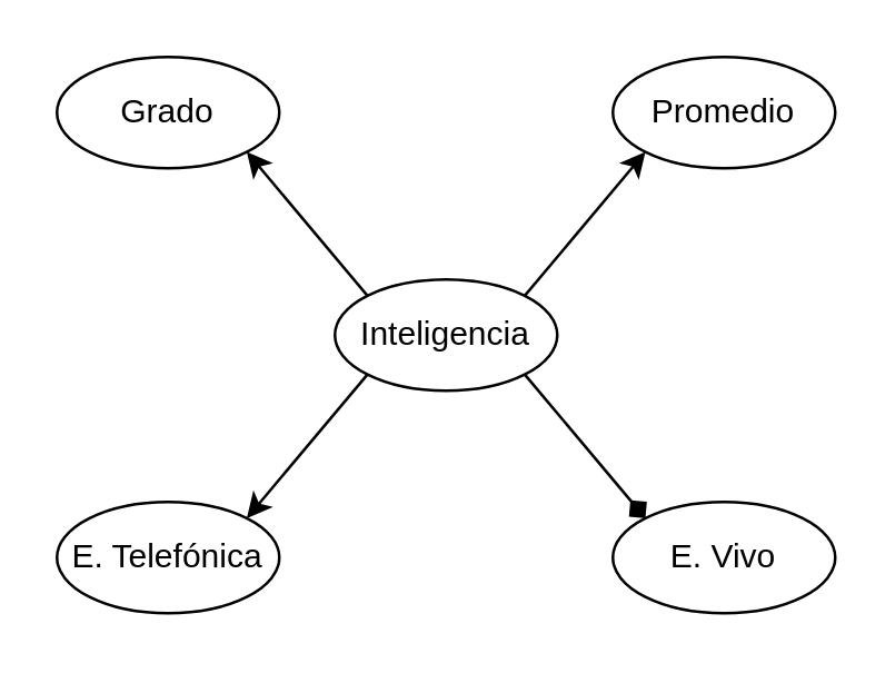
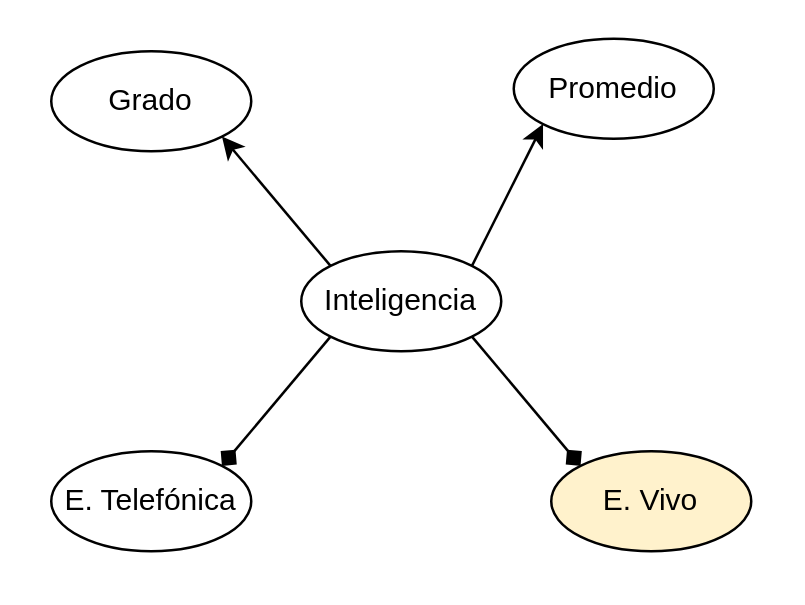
- <mxCell id="3" value="Promedio" style="ellipse;whiteSpace=wrap;html=1;" vertex="1" parent="1"><mxGeometry x="220" y="20" width="80" height="40" as="geometry" /></mxCell>
+ <mxCell id="3" value="Promedio" style="ellipse;whiteSpace=wrap;html=1;" vertex="1" parent="1"><mxGeometry x="205" y="15" width="80" height="40" as="geometry" /></mxCell>
- <mxCell id="10" value="" style="endArrow=classic;html=1;exitX=0;exitY=1;exitDx=0;exitDy=0;entryX=1;entryY=0;entryDx=0;entryDy=0;" edge="1" parent="1" source="6" target="4"><mxGeometry width="50" height="50" relative="1" as="geometry"><mxPoint x="380" y="420" as="sourcePoint" /><mxPoint x="430" y="370" as="targetPoint" /></mxGeometry></mxCell>
+ <mxCell id="10" value="" style="endArrow=diamond;html=1;exitX=0;exitY=1;exitDx=0;exitDy=0;entryX=1;entryY=0;entryDx=0;entryDy=0;" edge="1" parent="1" source="6" target="4"><mxGeometry width="50" height="50" relative="1" as="geometry"><mxPoint x="380" y="420" as="sourcePoint" /><mxPoint x="430" y="370" as="targetPoint" /></mxGeometry></mxCell>
- <mxCell id="5" value="E. Vivo" style="ellipse;whiteSpace=wrap;html=1;" vertex="1" parent="1"><mxGeometry x="220" y="180" width="80" height="40" as="geometry" /></mxCell>
+ <mxCell id="5" value="E. Vivo" style="ellipse;whiteSpace=wrap;html=1;fillColor=#fff2cc;" vertex="1" parent="1"><mxGeometry x="220" y="180" width="80" height="40" as="geometry" /></mxCell>
